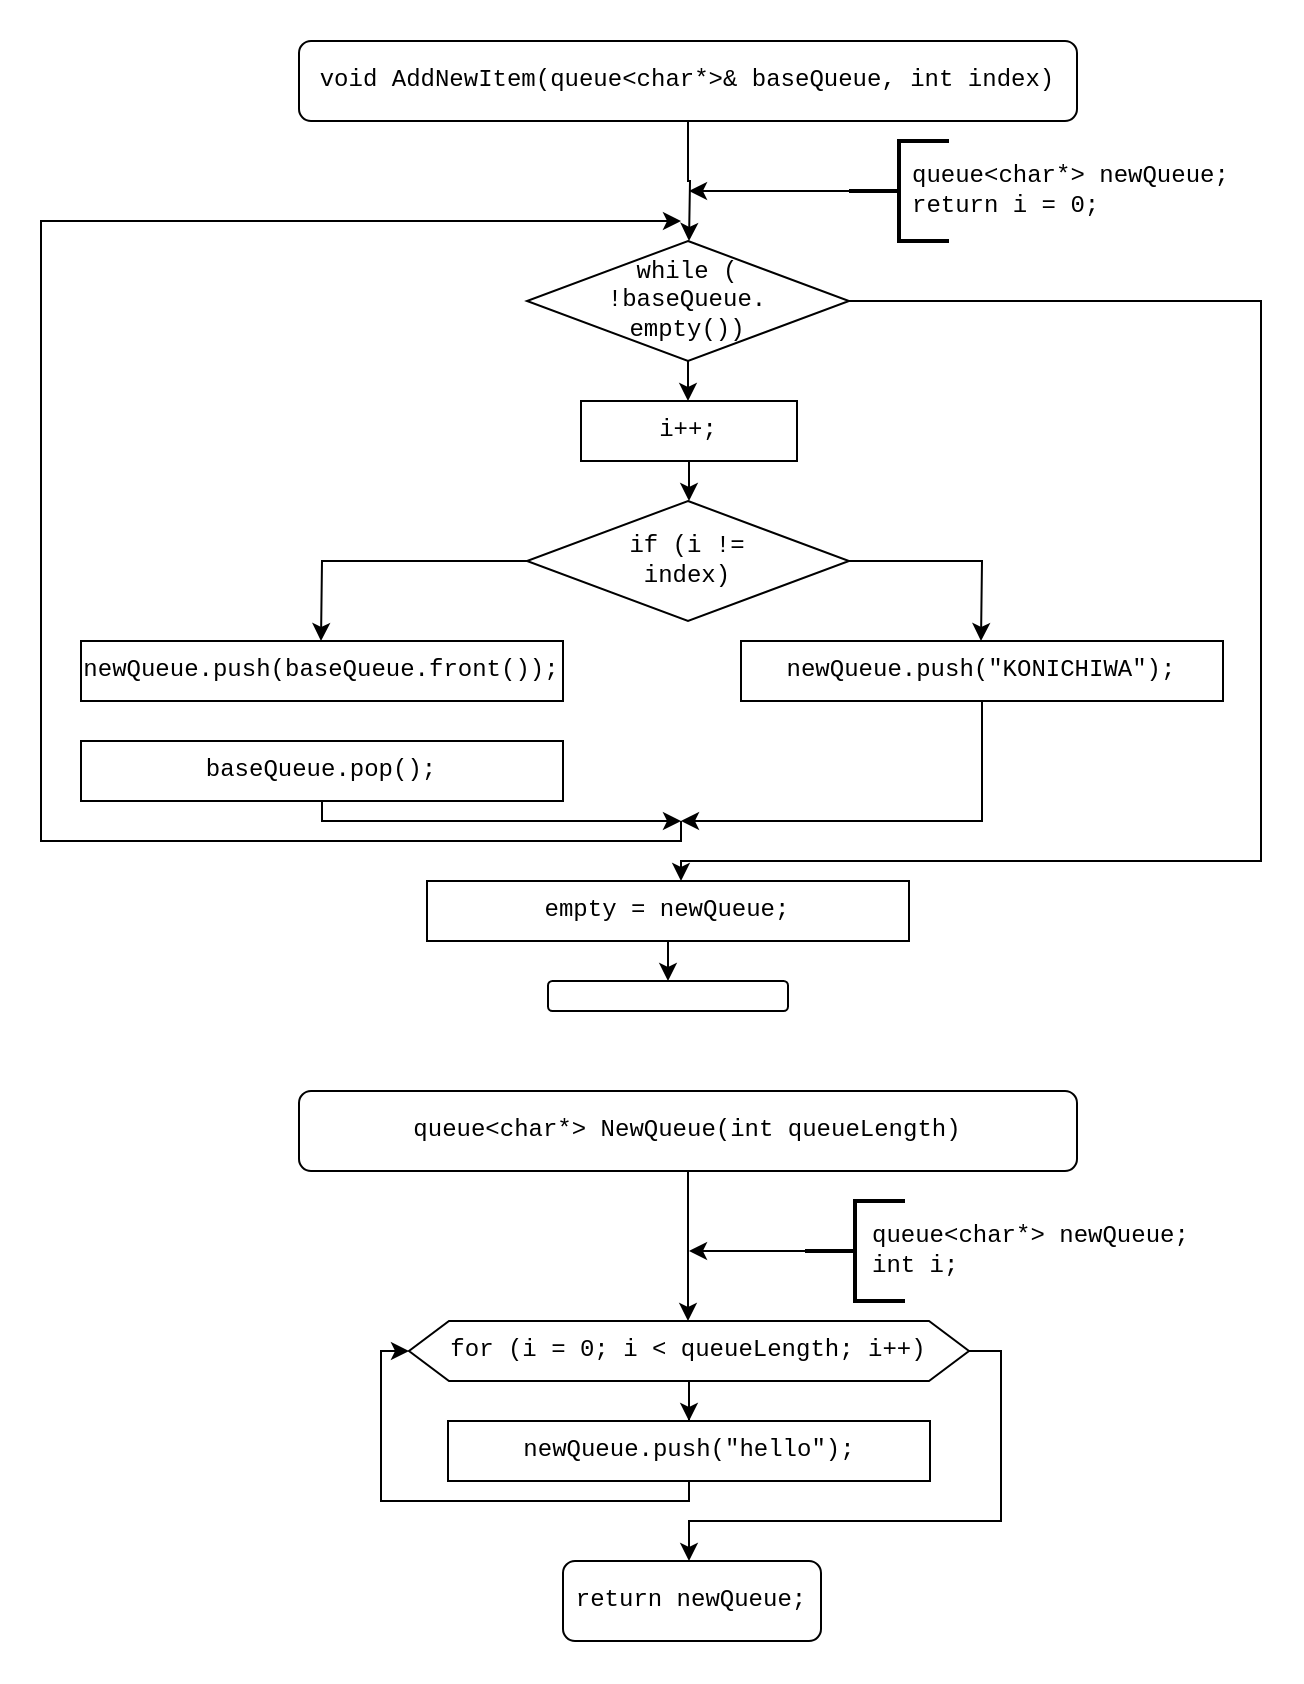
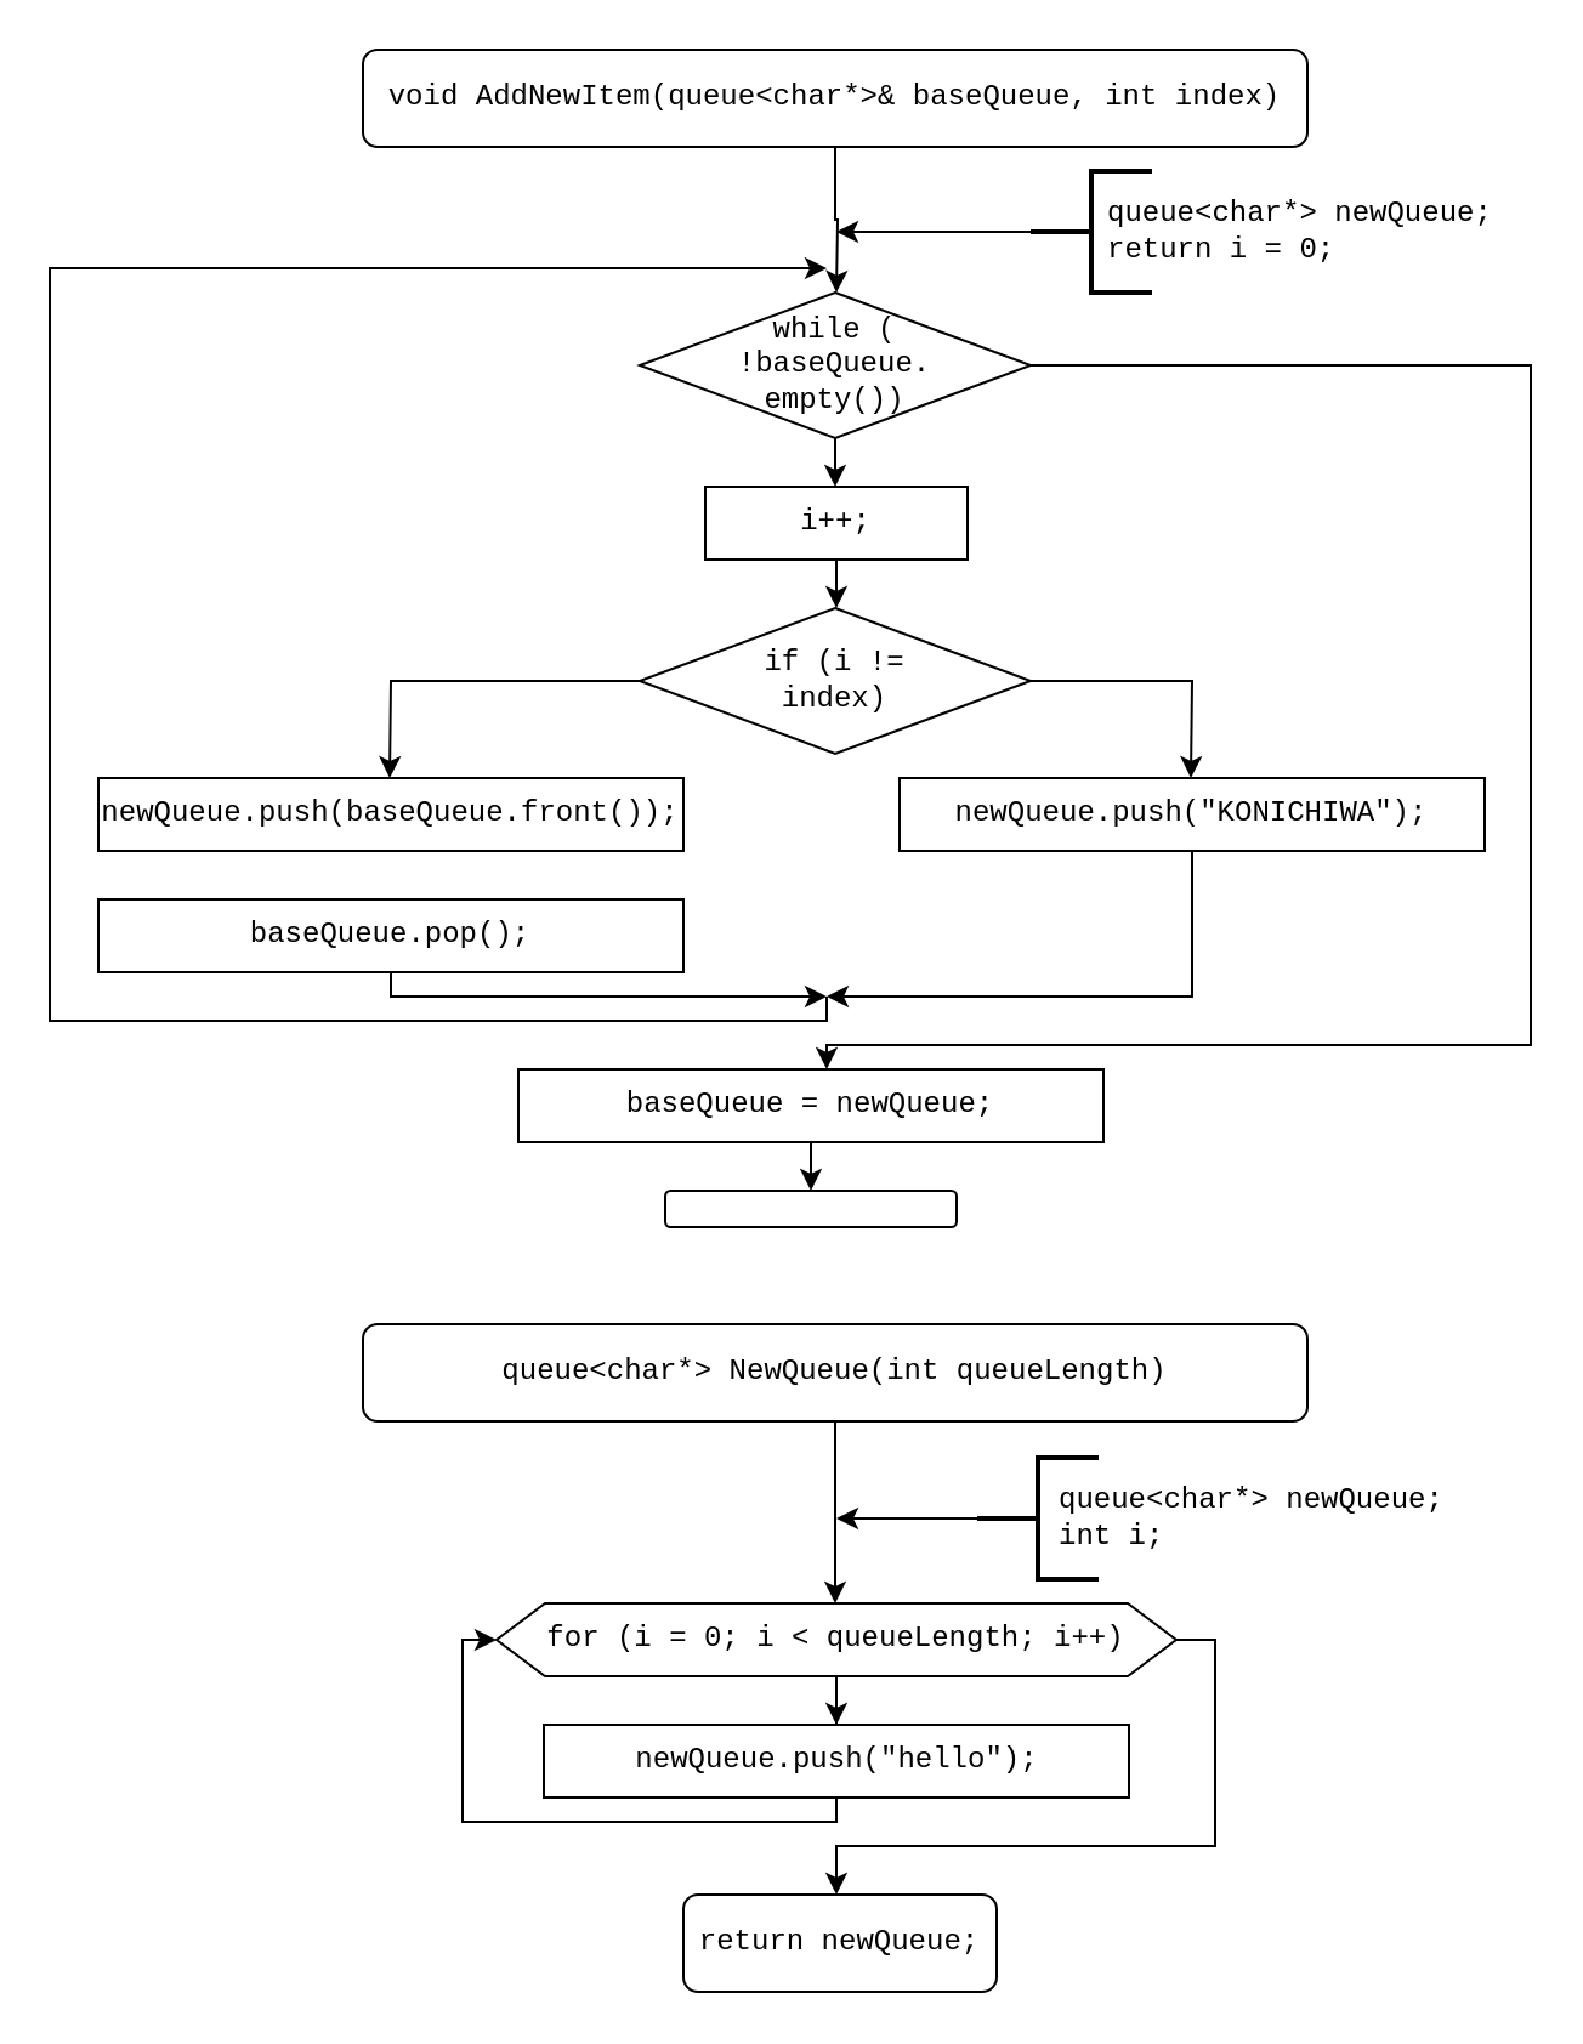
- <mxCell id="22" value="empty = newQueue;" style="rounded=0;whiteSpace=wrap;html=1;fontFamily=Courier New;align=center;" vertex="1" parent="1"><mxGeometry x="213" y="440" width="241" height="30" as="geometry" /></mxCell>
+ <mxCell id="22" value="baseQueue = newQueue;" style="rounded=0;whiteSpace=wrap;html=1;fontFamily=Courier New;align=center;" vertex="1" parent="1"><mxGeometry x="213" y="440" width="241" height="30" as="geometry" /></mxCell>
